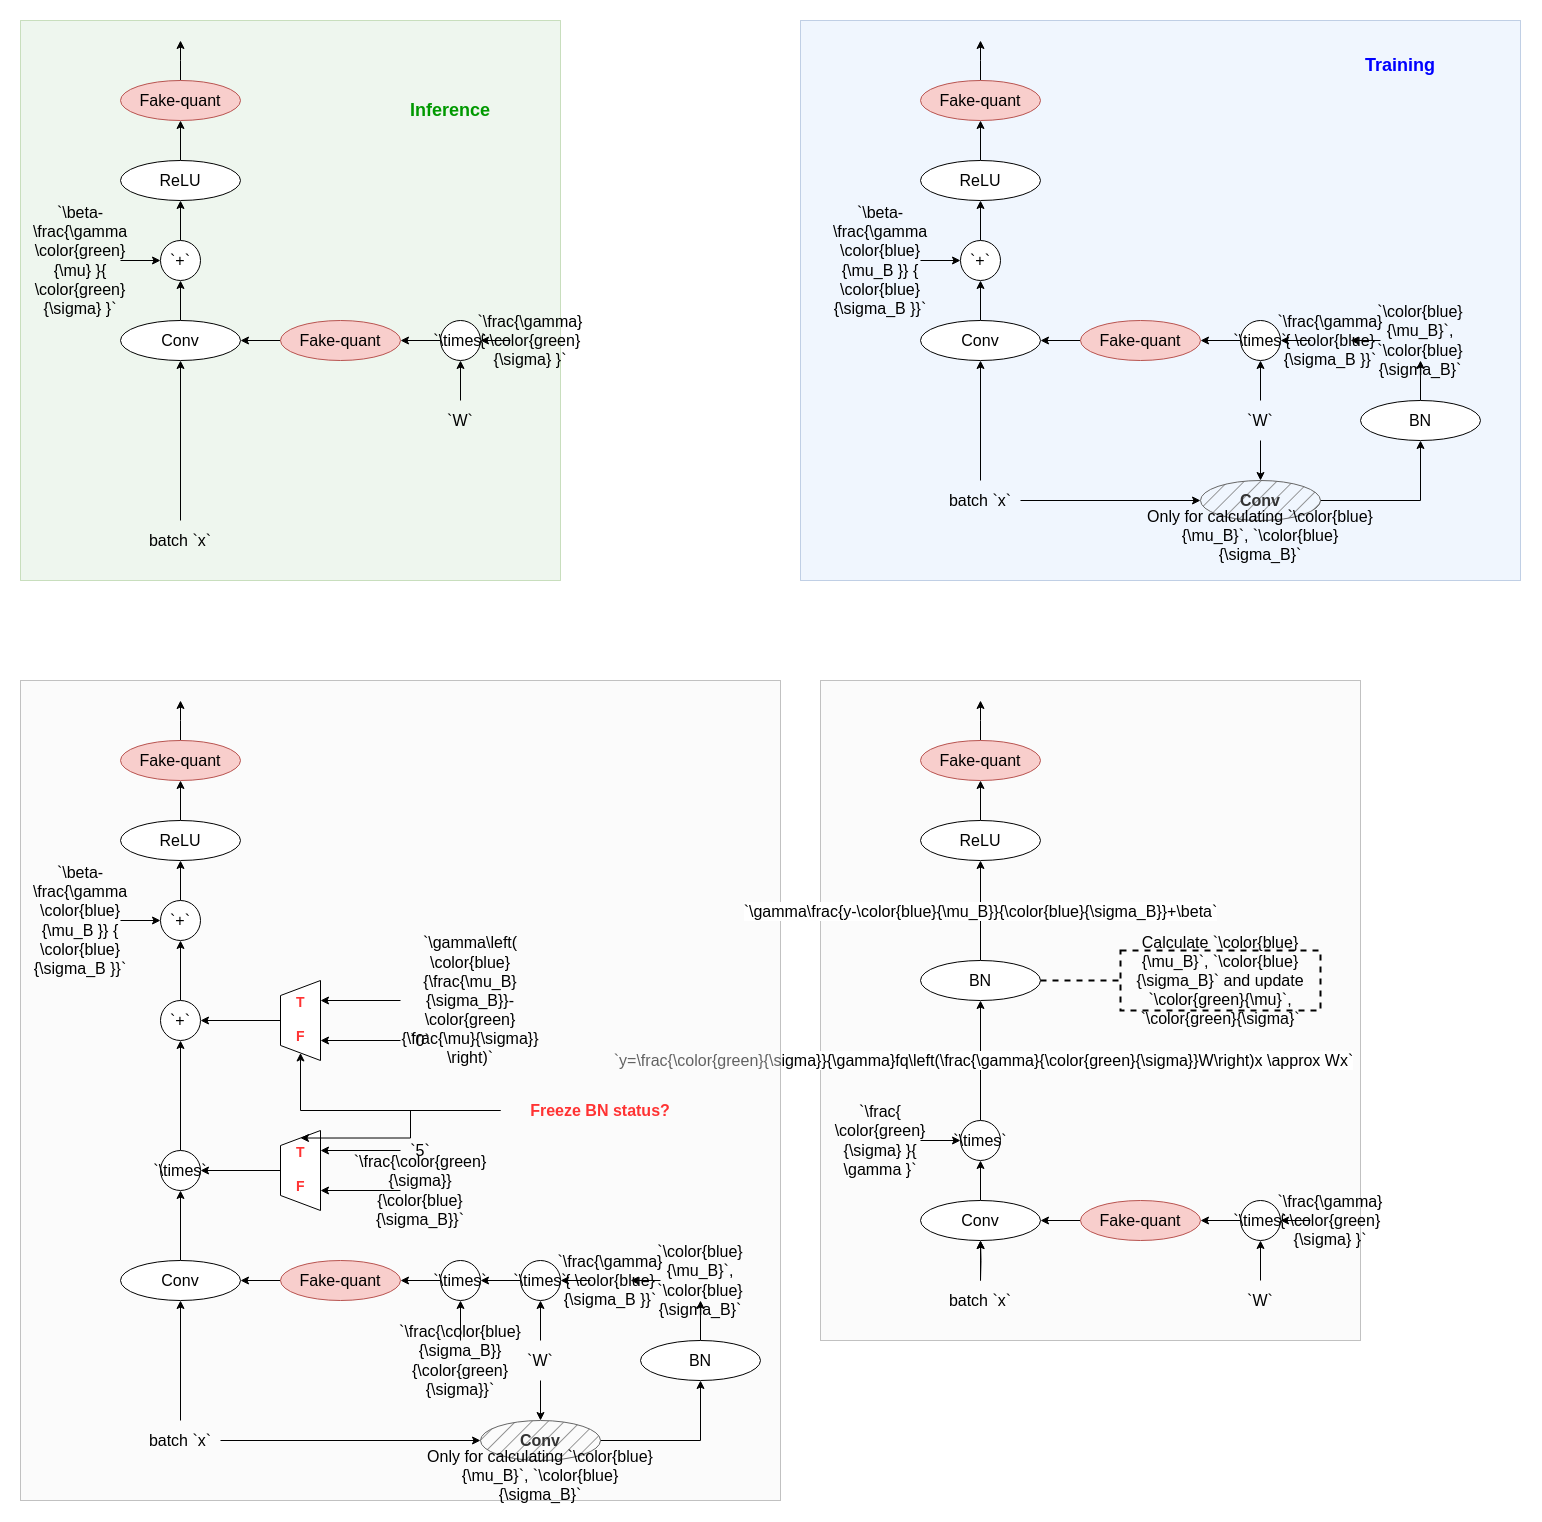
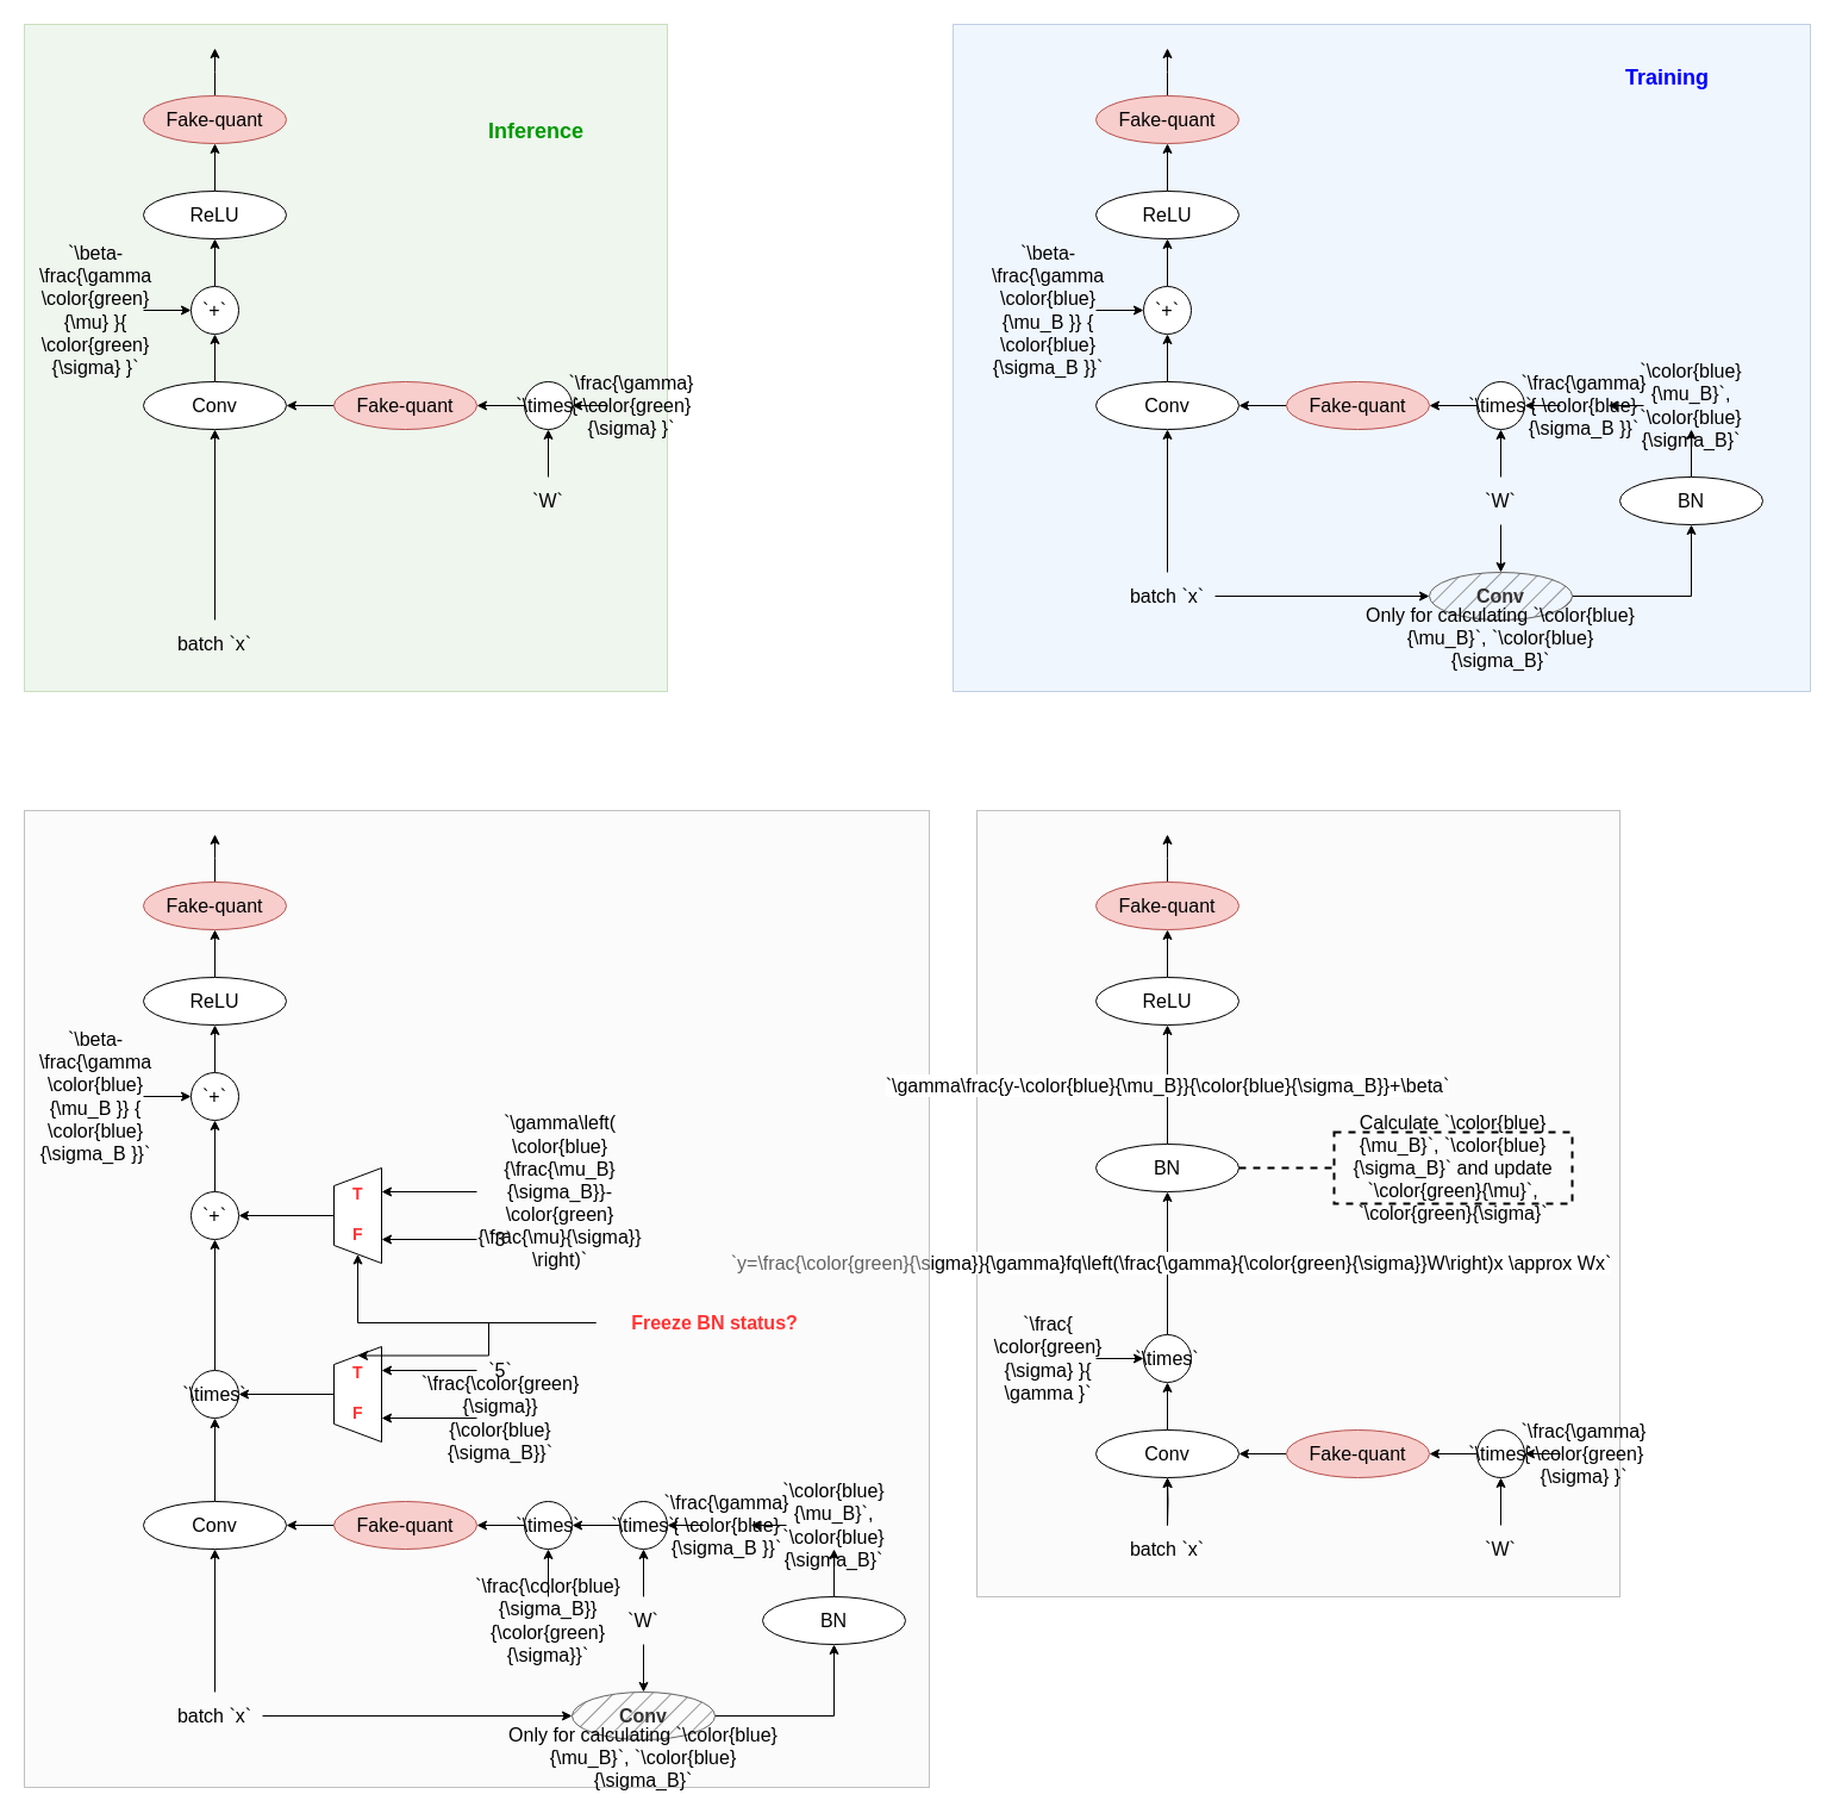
- <mxCell id="121" value="`0`" style="text;html=1;align=center;verticalAlign=middle;whiteSpace=wrap;rounded=0;fontSize=16;" parent="80" vertex="1"><mxGeometry x="380" y="340" width="40" height="40" as="geometry" /></mxCell>
+ <mxCell id="121" value="`3`" style="text;html=1;align=center;verticalAlign=middle;whiteSpace=wrap;rounded=0;fontSize=16;" parent="80" vertex="1"><mxGeometry x="380" y="340" width="40" height="40" as="geometry" /></mxCell>
